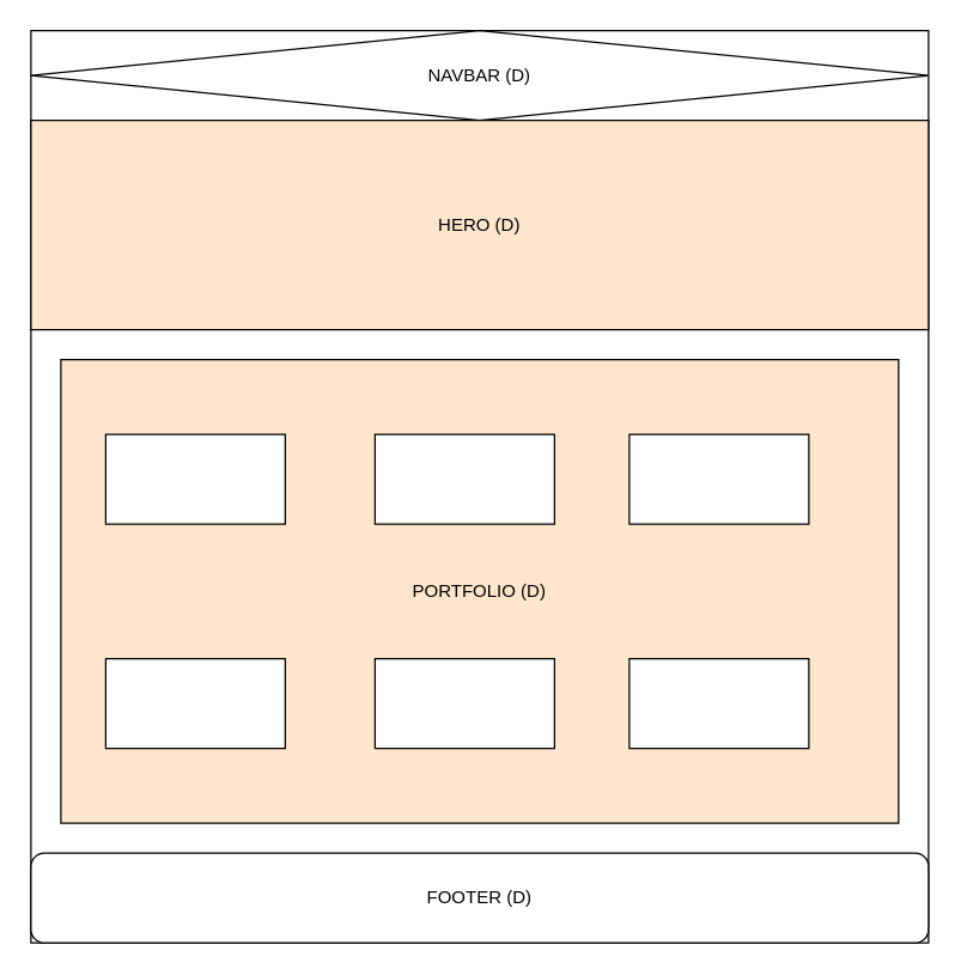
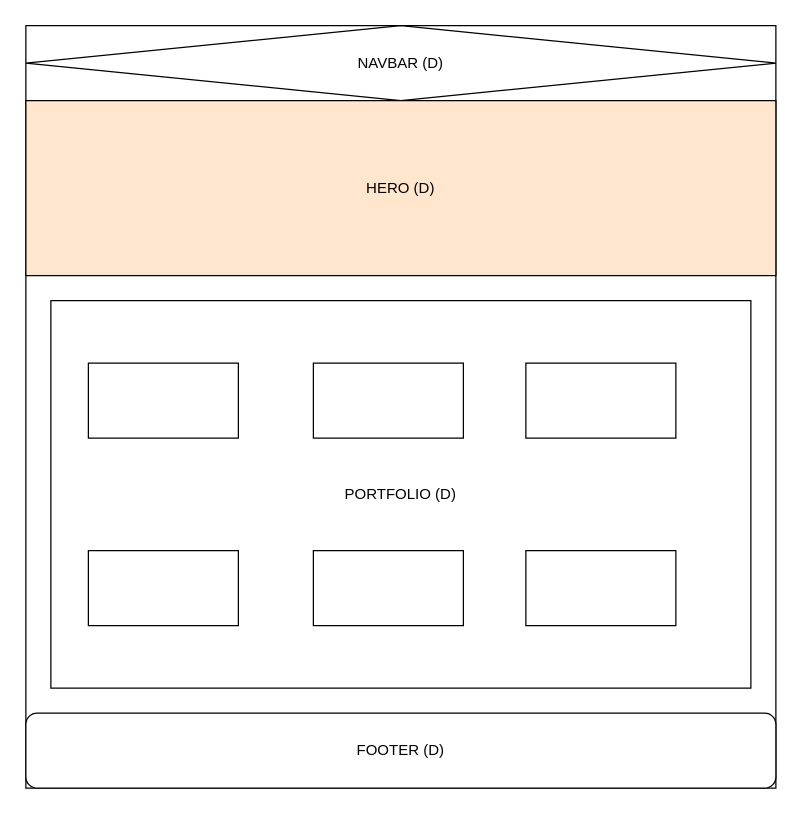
- <mxCell id="7" value="PORTFOLIO (D)" style="rounded=0;whiteSpace=wrap;html=1;fillColor=#ffe6cc;" vertex="1" parent="1"><mxGeometry x="40" y="240" width="560" height="310" as="geometry" /></mxCell>
+ <mxCell id="7" value="PORTFOLIO (D)" style="rounded=0;whiteSpace=wrap;html=1;" vertex="1" parent="1"><mxGeometry x="40" y="240" width="560" height="310" as="geometry" /></mxCell>
